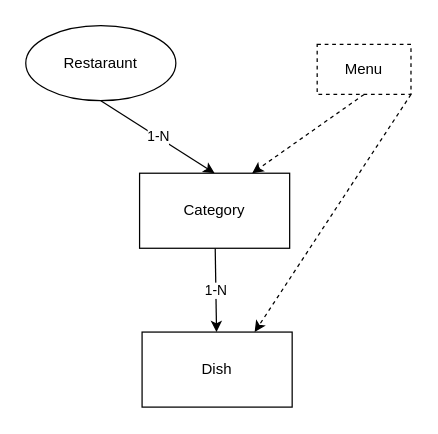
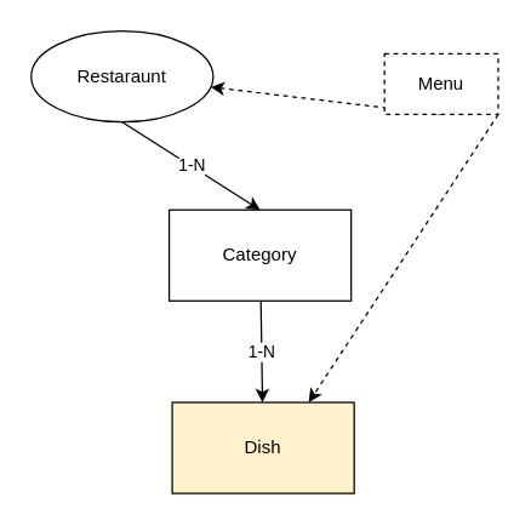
- <mxCell id="7" style="edgeStyle=none;rounded=0;orthogonalLoop=1;jettySize=auto;html=1;exitX=0.5;exitY=1;exitDx=0;exitDy=0;entryX=0.75;entryY=0;entryDx=0;entryDy=0;dashed=1;" edge="1" parent="1" source="9" target="5"><mxGeometry relative="1" as="geometry" /></mxCell>
+ <mxCell id="7" style="edgeStyle=none;rounded=0;orthogonalLoop=1;jettySize=auto;html=1;exitX=0.5;exitY=1;exitDx=0;exitDy=0;dashed=1;" edge="1" parent="1" source="9" target="3"><mxGeometry relative="1" as="geometry" /></mxCell>
- <mxCell id="6" value="Dish" style="rounded=0;whiteSpace=wrap;html=1;flipH=1;" vertex="1" parent="1"><mxGeometry x="113" y="265" width="120" height="60" as="geometry" /></mxCell>
+ <mxCell id="6" value="Dish" style="rounded=0;whiteSpace=wrap;html=1;flipH=1;fillColor=#fff2cc;" vertex="1" parent="1"><mxGeometry x="113" y="265" width="120" height="60" as="geometry" /></mxCell>
